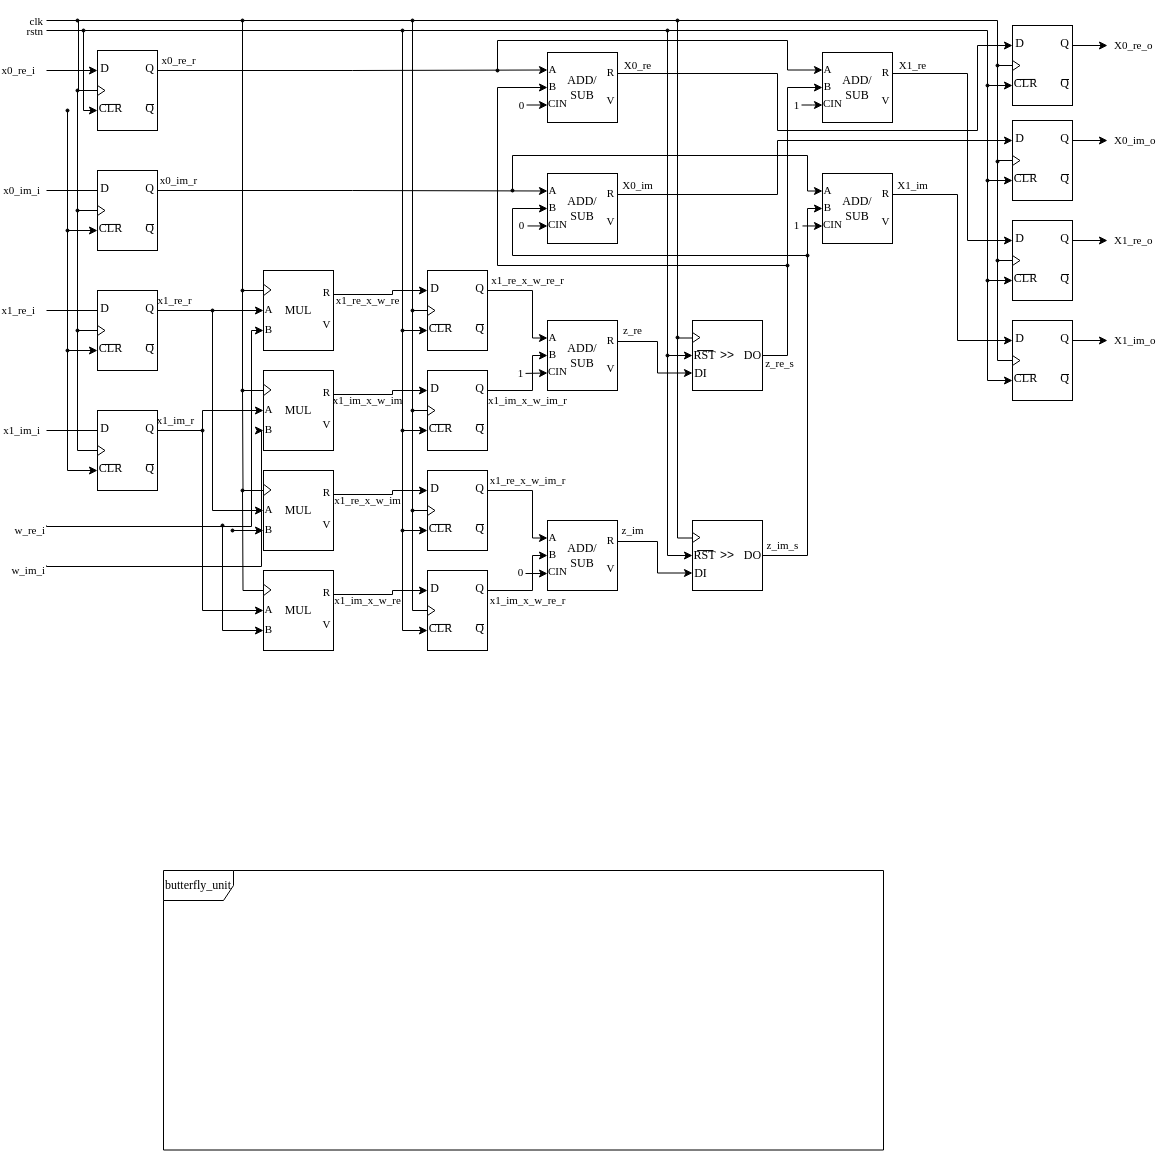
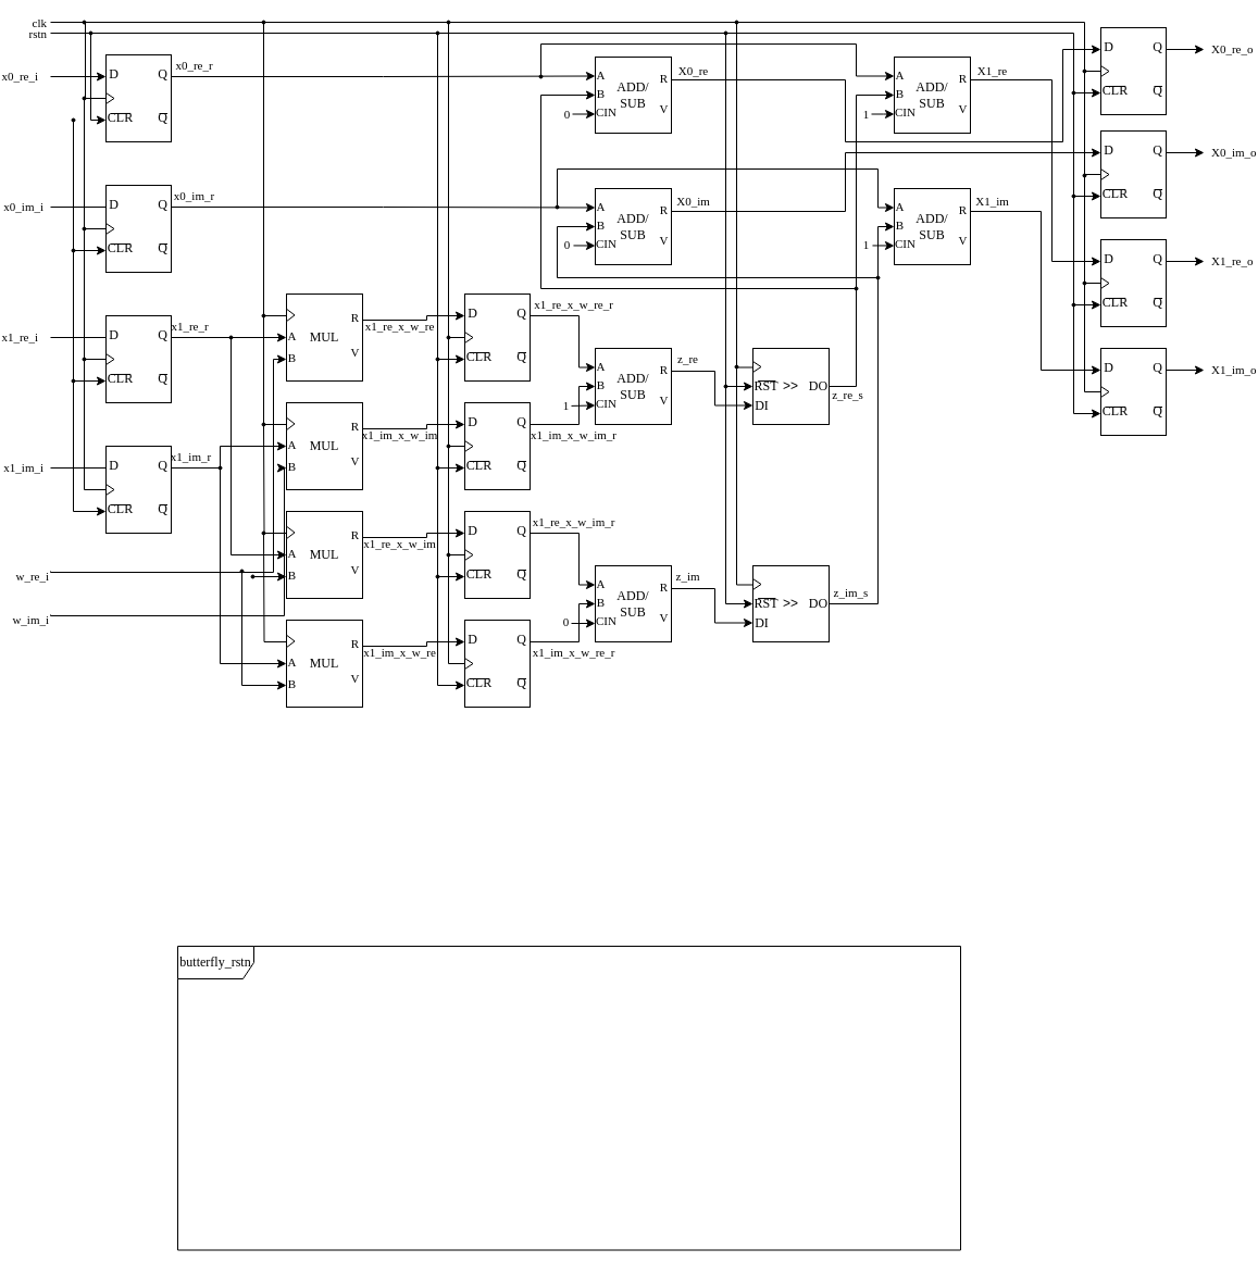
- <mxCell id="2" value="butterfly_unit" style="shape=umlFrame;whiteSpace=wrap;html=1;rounded=1;shadow=0;comic=0;labelBackgroundColor=none;strokeWidth=1;fontFamily=NewsGotT;fontSize=12;align=center;movable=1;resizable=1;rotatable=1;deletable=1;editable=1;locked=0;connectable=1;width=70;height=30;" parent="1" vertex="1"><mxGeometry x="137" y="870" width="720" height="279.5" as="geometry" /></mxCell>
+ <mxCell id="2" value="butterfly_rstn" style="shape=umlFrame;whiteSpace=wrap;html=1;rounded=1;shadow=0;comic=0;labelBackgroundColor=none;strokeWidth=1;fontFamily=NewsGotT;fontSize=12;align=center;movable=1;resizable=1;rotatable=1;deletable=1;editable=1;locked=0;connectable=1;width=70;height=30;" parent="1" vertex="1"><mxGeometry x="137" y="870" width="720" height="279.5" as="geometry" /></mxCell>
